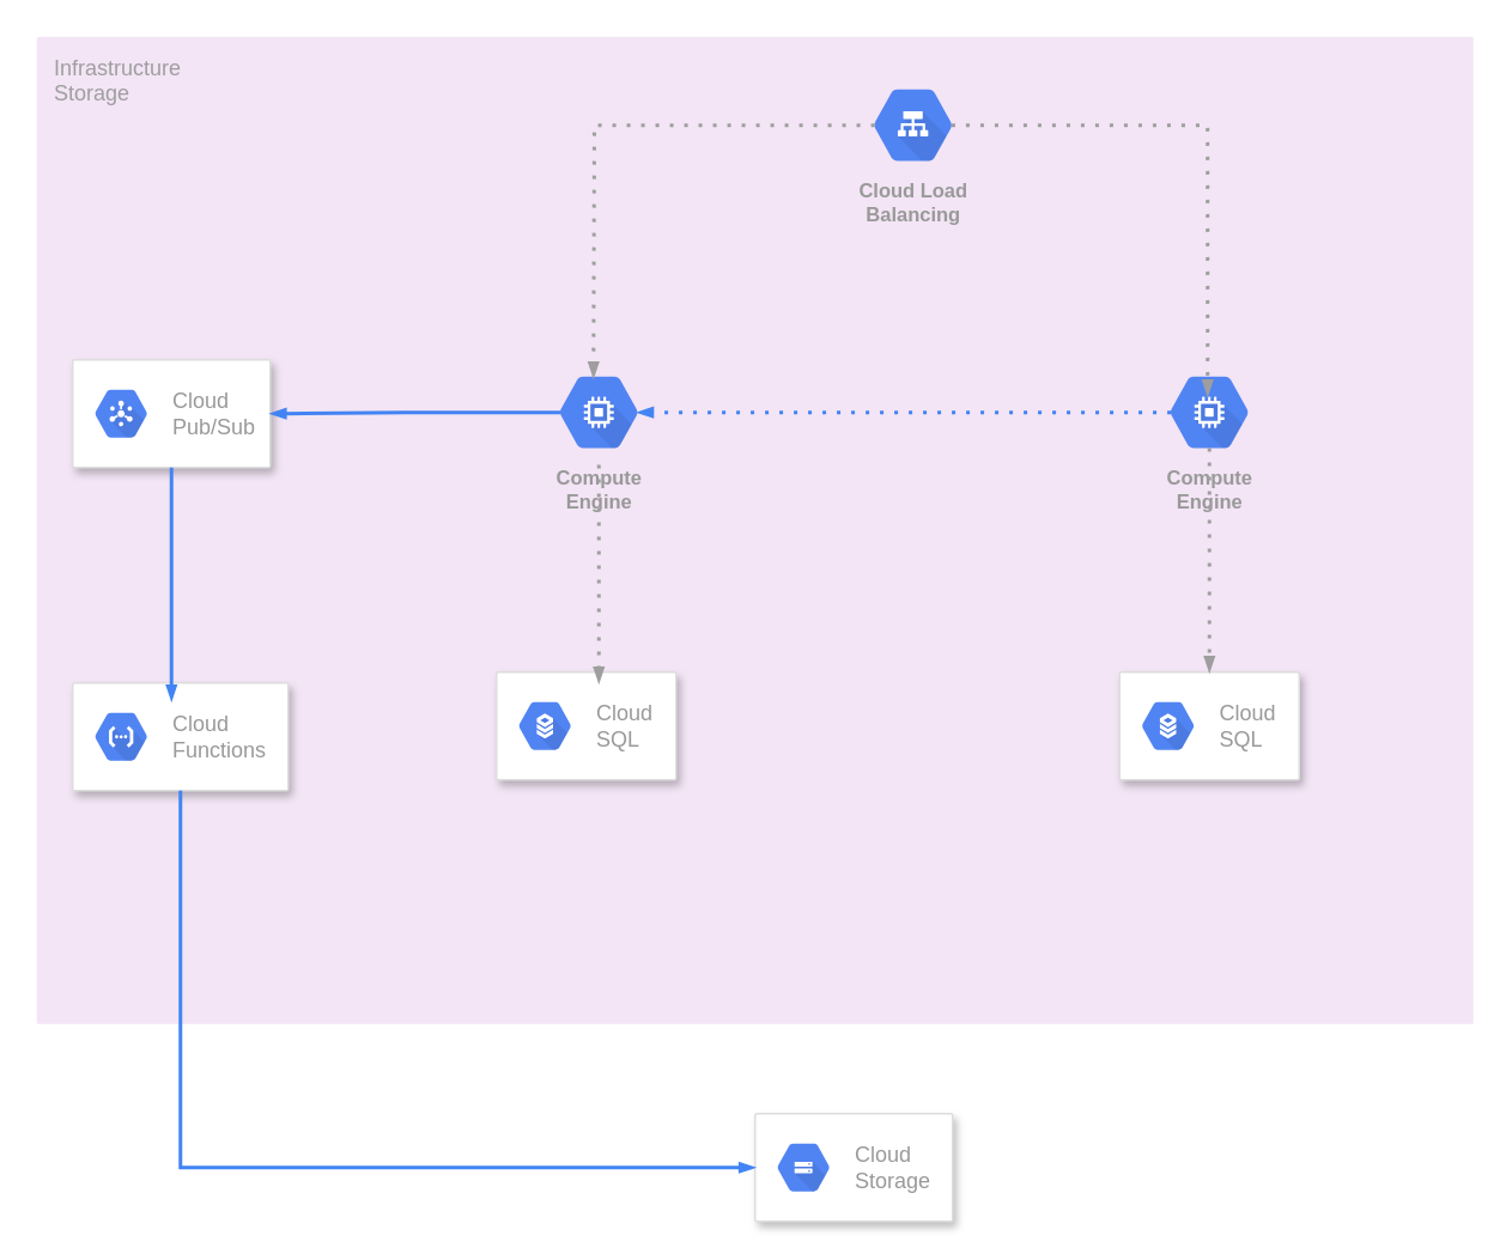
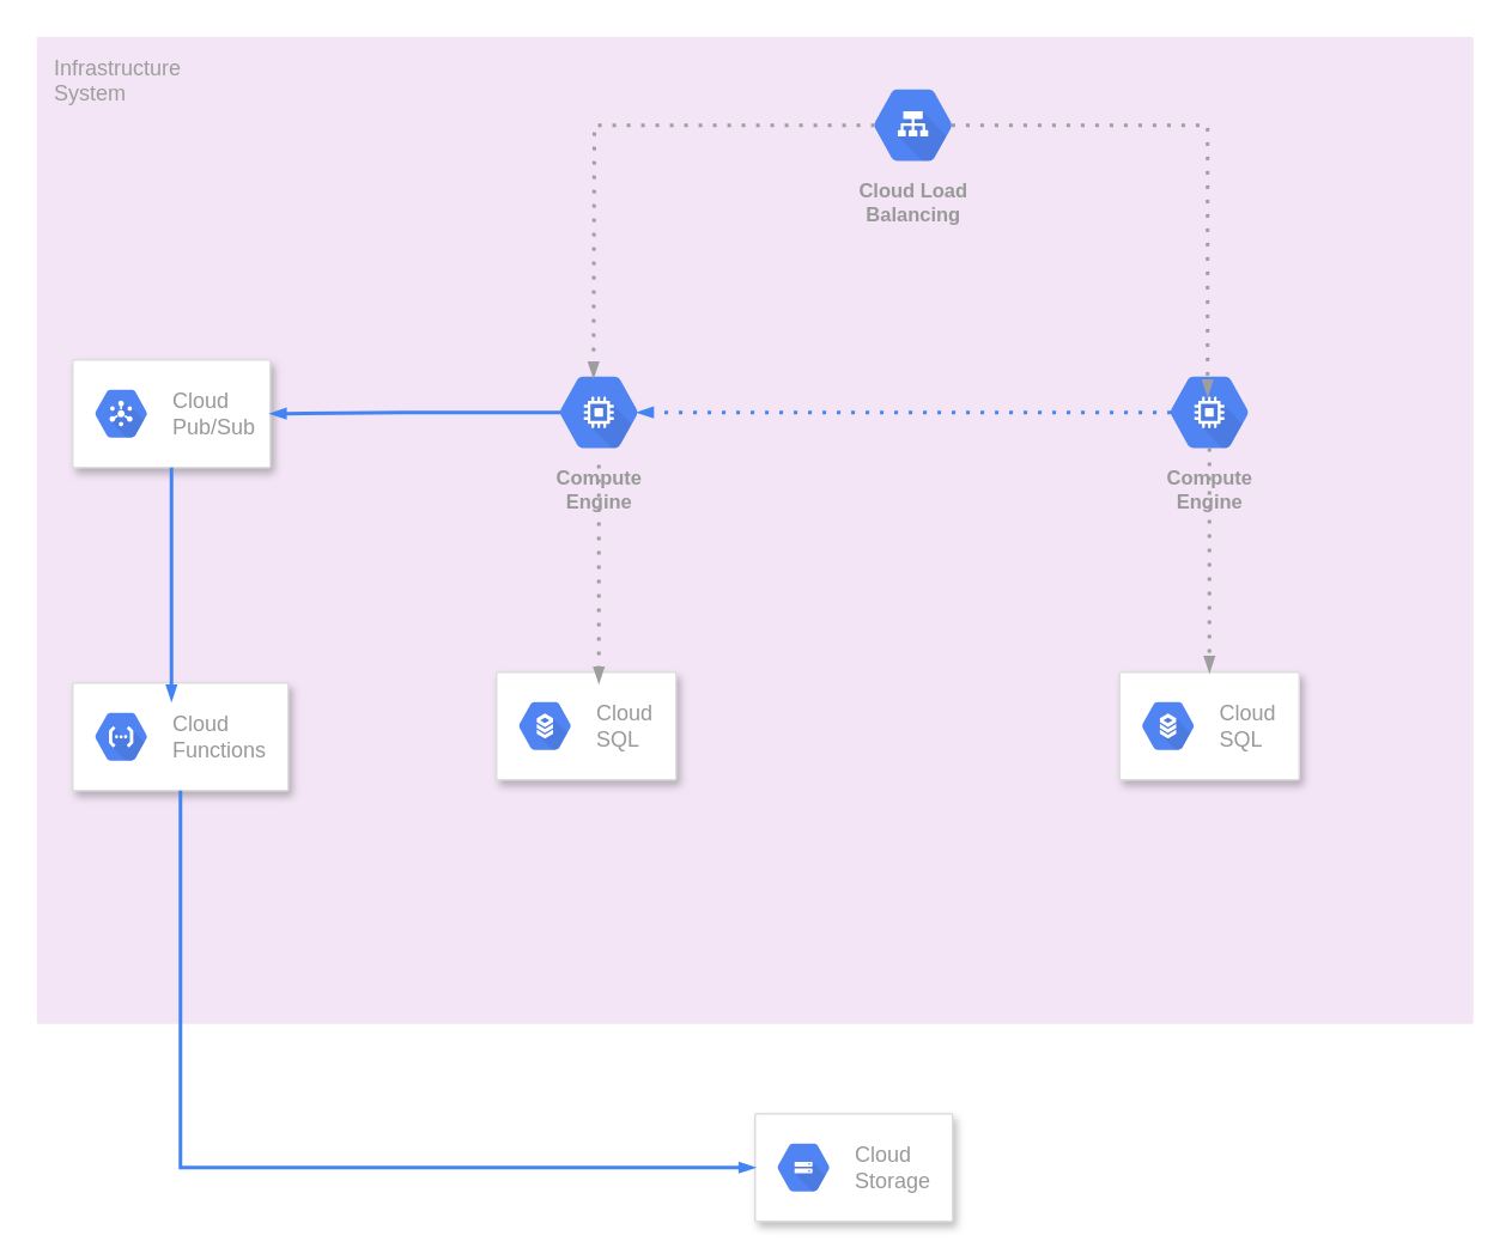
- <mxCell id="2" value="Infrastructure&#10;Storage" style="points=[[0,0,0],[0.25,0,0],[0.5,0,0],[0.75,0,0],[1,0,0],[1,0.25,0],[1,0.5,0],[1,0.75,0],[1,1,0],[0.75,1,0],[0.5,1,0],[0.25,1,0],[0,1,0],[0,0.75,0],[0,0.5,0],[0,0.25,0]];rounded=1;absoluteArcSize=1;arcSize=2;html=1;strokeColor=none;gradientColor=none;shadow=0;dashed=0;fontSize=12;fontColor=#9E9E9E;align=left;verticalAlign=top;spacing=10;spacingTop=-4;fillColor=#F3E5F5;" vertex="1" parent="1"><mxGeometry x="20" width="800" height="550" as="geometry" y="20" /></mxCell>
+ <mxCell id="2" value="Infrastructure&#10;System" style="points=[[0,0,0],[0.25,0,0],[0.5,0,0],[0.75,0,0],[1,0,0],[1,0.25,0],[1,0.5,0],[1,0.75,0],[1,1,0],[0.75,1,0],[0.5,1,0],[0.25,1,0],[0,1,0],[0,0.75,0],[0,0.5,0],[0,0.25,0]];rounded=1;absoluteArcSize=1;arcSize=2;html=1;strokeColor=none;gradientColor=none;shadow=0;dashed=0;fontSize=12;fontColor=#9E9E9E;align=left;verticalAlign=top;spacing=10;spacingTop=-4;fillColor=#F3E5F5;" vertex="1" parent="1"><mxGeometry x="20" width="800" height="550" as="geometry" y="20" /></mxCell>
